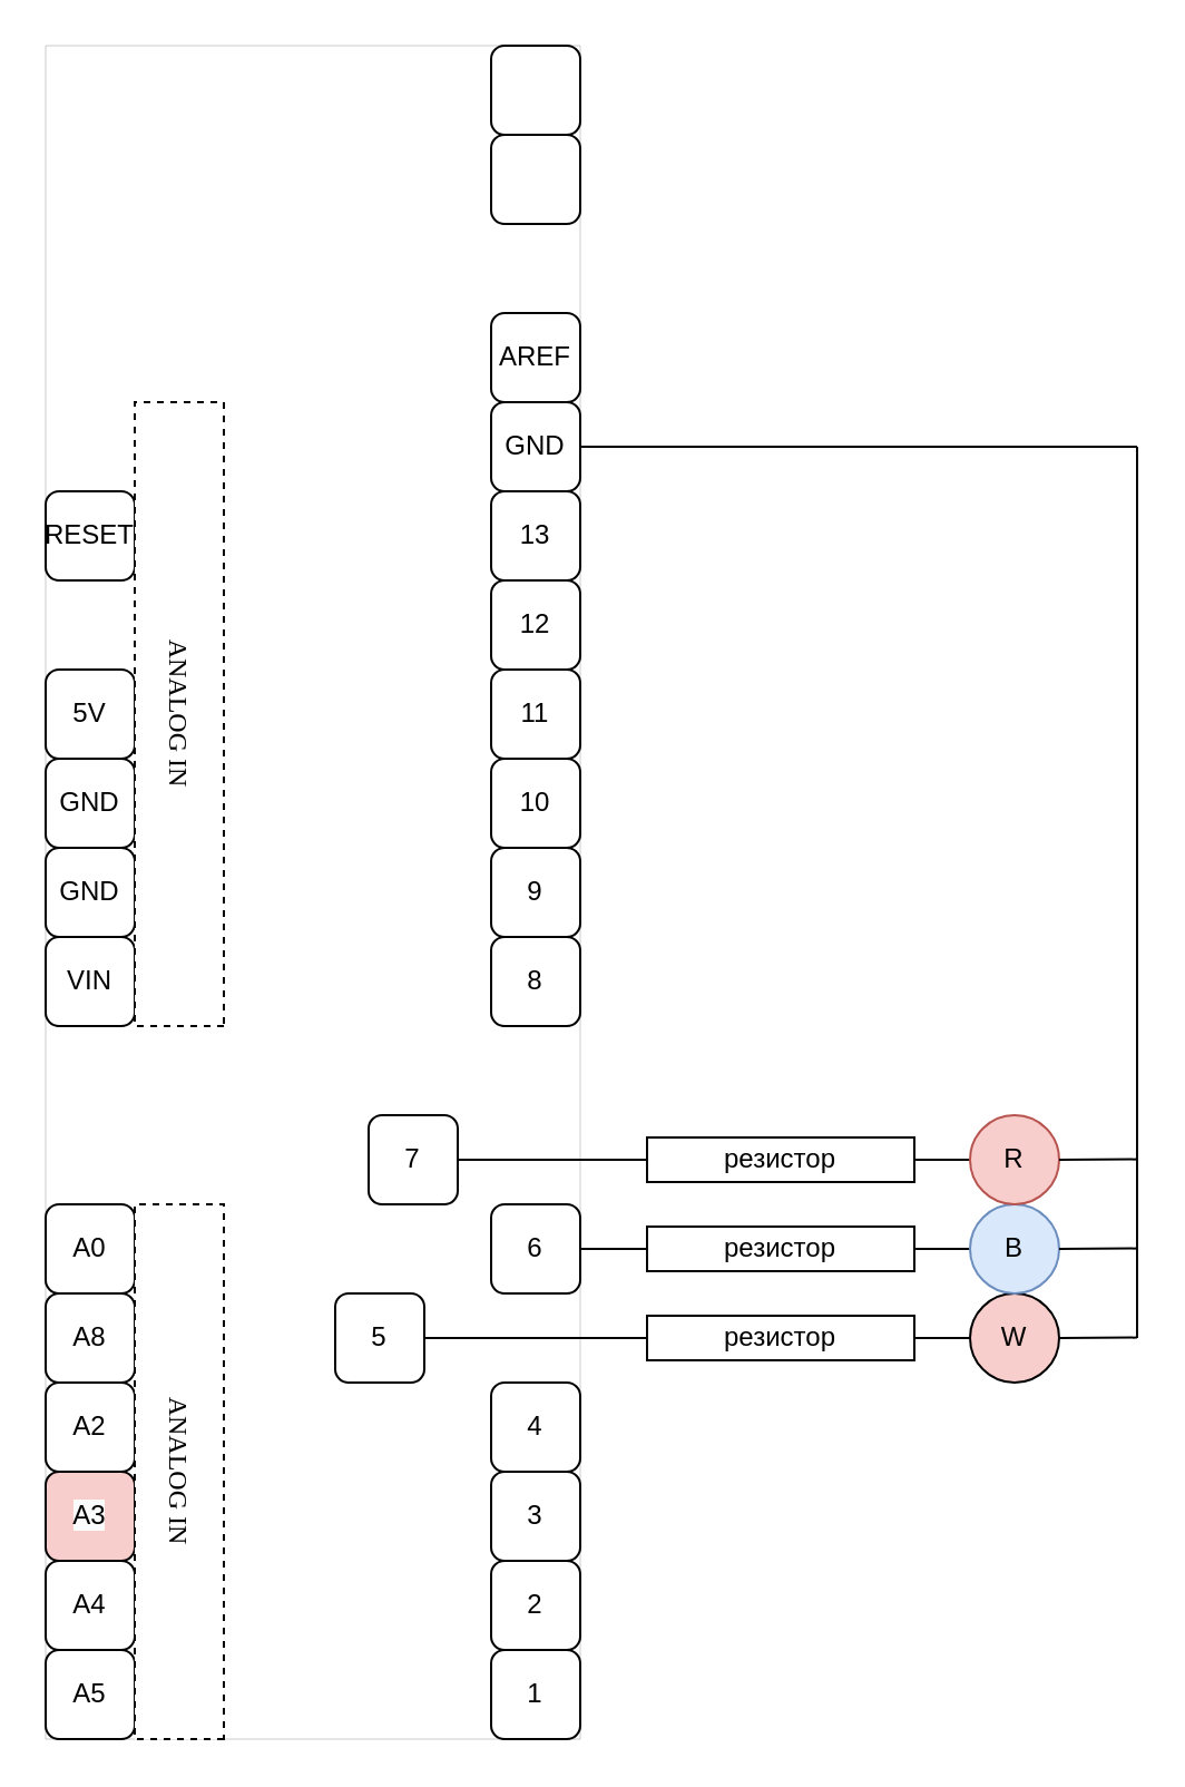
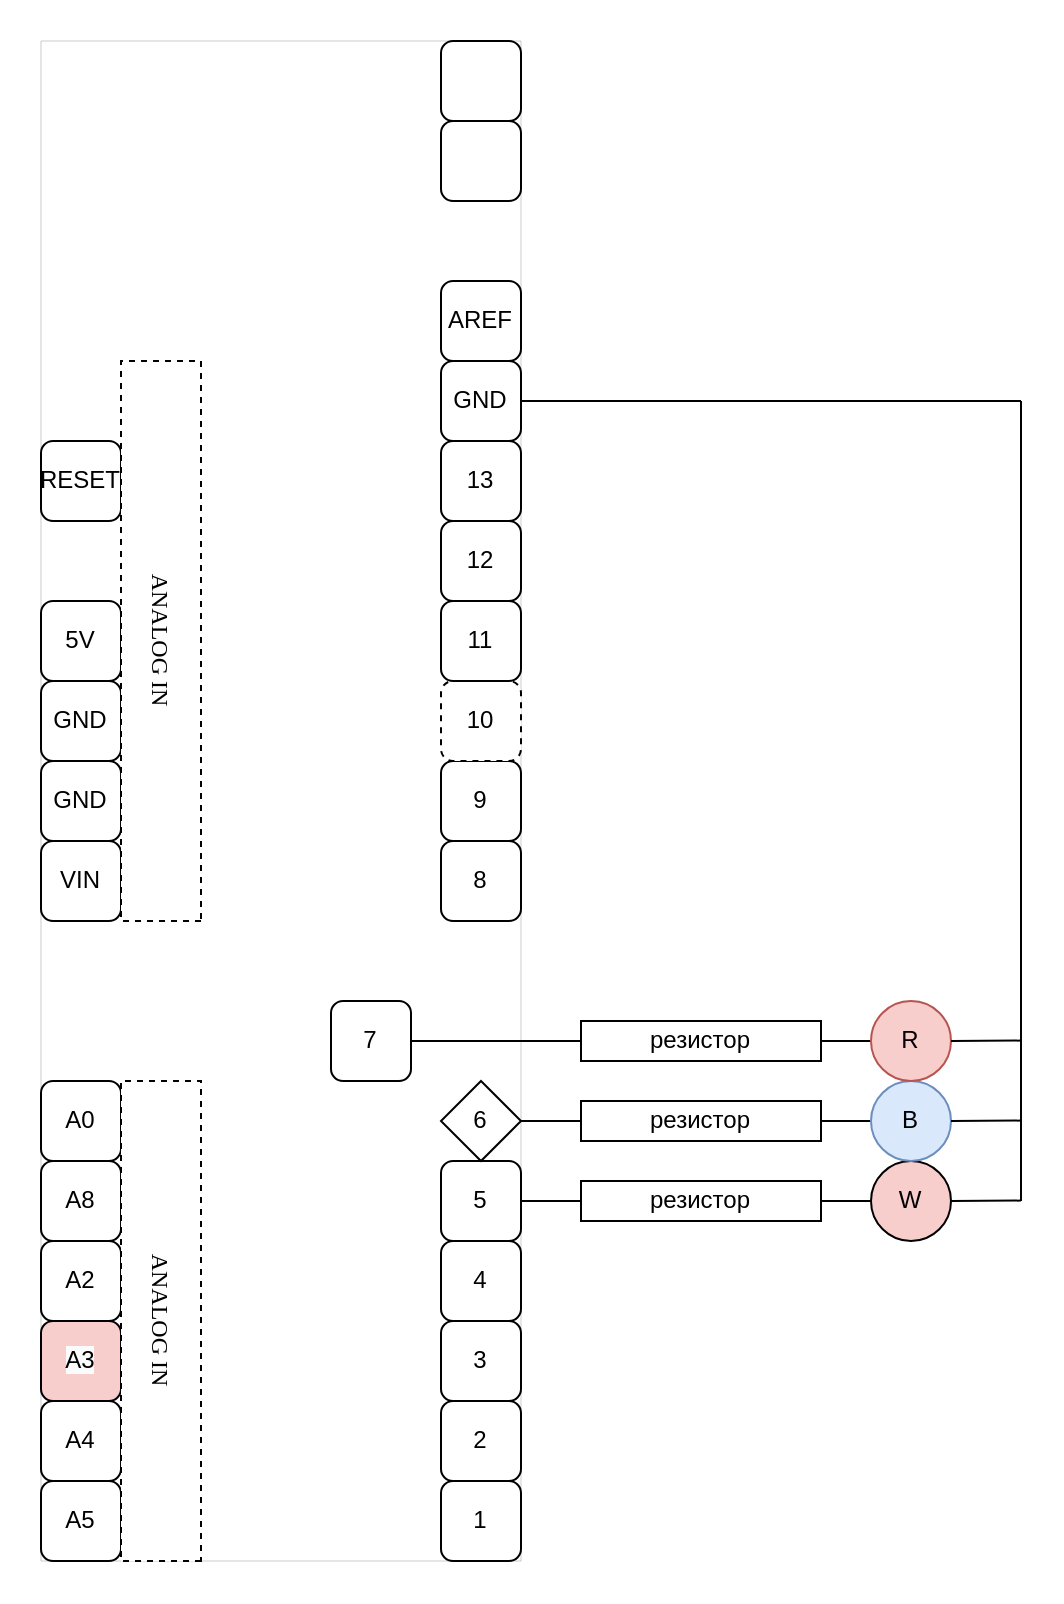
- <mxCell id="12" value="10" style="rounded=1;whiteSpace=wrap;html=1;" parent="1" vertex="1"><mxGeometry x="220" y="340" width="40" height="40" as="geometry" /></mxCell>
+ <mxCell id="12" value="10" style="rounded=1;whiteSpace=wrap;html=1;dashed=1;" parent="1" vertex="1"><mxGeometry x="220" y="340" width="40" height="40" as="geometry" /></mxCell>
- <mxCell id="8" value="6" style="rounded=1;whiteSpace=wrap;html=1;" parent="1" vertex="1"><mxGeometry x="220" y="540" width="40" height="40" as="geometry" /></mxCell>
+ <mxCell id="8" value="6" style="rhombus;whiteSpace=wrap;html=1;" parent="1" vertex="1"><mxGeometry x="220" y="540" width="40" height="40" as="geometry" /></mxCell>
- <mxCell id="7" value="5" style="rounded=1;whiteSpace=wrap;html=1;" parent="1" vertex="1"><mxGeometry x="150" y="580" width="40" height="40" as="geometry" /></mxCell>
+ <mxCell id="7" value="5" style="rounded=1;whiteSpace=wrap;html=1;" parent="1" vertex="1"><mxGeometry x="220" y="580" width="40" height="40" as="geometry" /></mxCell>
